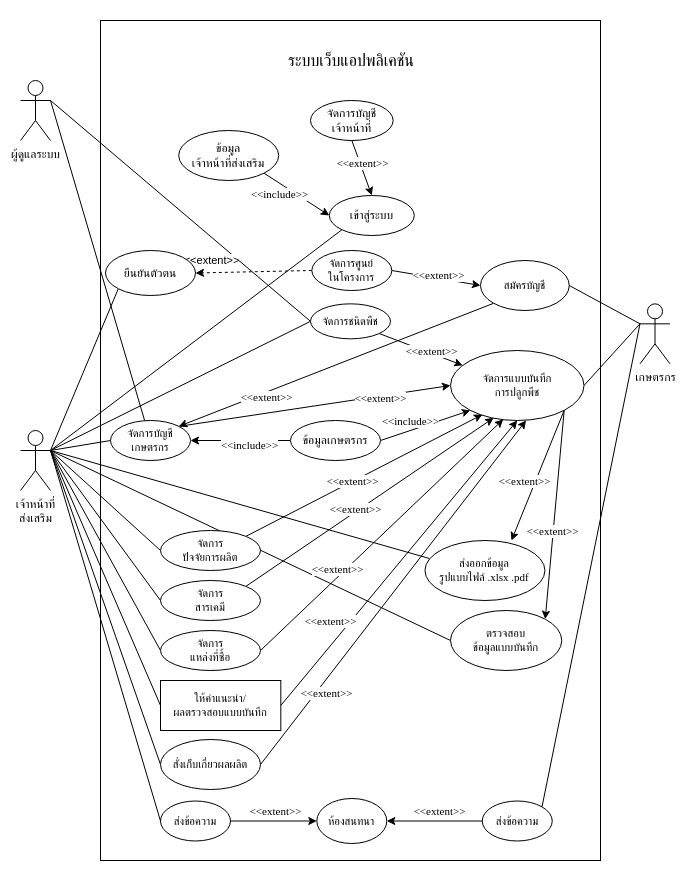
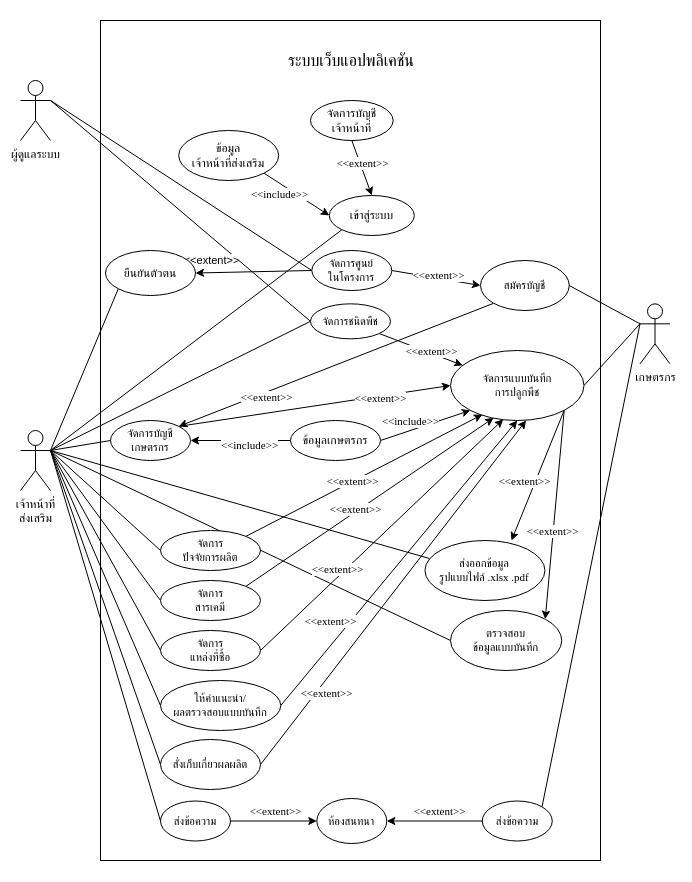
- <mxCell id="3" style="rounded=0;orthogonalLoop=1;jettySize=auto;html=1;exitX=1;exitY=0.333;exitDx=0;exitDy=0;exitPerimeter=0;endArrow=none;endFill=0;fontFamily=TH;" edge="1" parent="1" source="5" target="51"><mxGeometry relative="1" as="geometry"><mxPoint x="138" y="172.5" as="targetPoint" /></mxGeometry></mxCell>
+ <mxCell id="3" style="rounded=0;orthogonalLoop=1;jettySize=auto;html=1;exitX=1;exitY=0.333;exitDx=0;exitDy=0;exitPerimeter=0;entryX=0;entryY=0.5;entryDx=0;entryDy=0;endArrow=none;endFill=0;fontFamily=TH;" edge="1" parent="1" source="5" target="43"><mxGeometry relative="1" as="geometry"><mxPoint x="138" y="172.5" as="targetPoint" /></mxGeometry></mxCell>
- <mxCell id="41" style="rounded=0;orthogonalLoop=1;jettySize=auto;html=1;exitX=0;exitY=0.5;exitDx=0;exitDy=0;entryX=1;entryY=0.5;entryDx=0;entryDy=0;dashed=1;" edge="1" parent="1" source="43" target="78"><mxGeometry relative="1" as="geometry" /></mxCell>
+ <mxCell id="41" style="rounded=0;orthogonalLoop=1;jettySize=auto;html=1;exitX=0;exitY=0.5;exitDx=0;exitDy=0;entryX=1;entryY=0.5;entryDx=0;entryDy=0;" edge="1" parent="1" source="43" target="78"><mxGeometry relative="1" as="geometry" /></mxCell>
- <mxCell id="59" value="ให้คำแนะนำ/&lt;br&gt;ผลตรวจสอบแบบบันทึก" style="whiteSpace=wrap;html=1;fontFamily=TH;fontSize=11;fontColor=default;rounded=0;" vertex="1" parent="1"><mxGeometry x="160" y="680" width="120.31" height="50" as="geometry" /></mxCell>
+ <mxCell id="59" value="ให้คำแนะนำ/&lt;br&gt;ผลตรวจสอบแบบบันทึก" style="ellipse;whiteSpace=wrap;html=1;fontFamily=TH;fontSize=11;fontColor=default;" vertex="1" parent="1"><mxGeometry x="160" y="680" width="120.31" height="50" as="geometry" /></mxCell>
